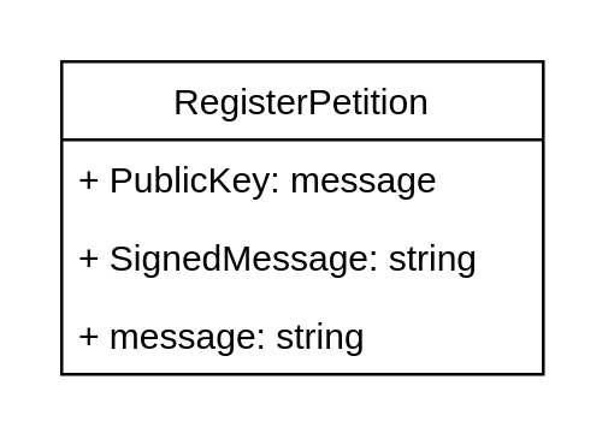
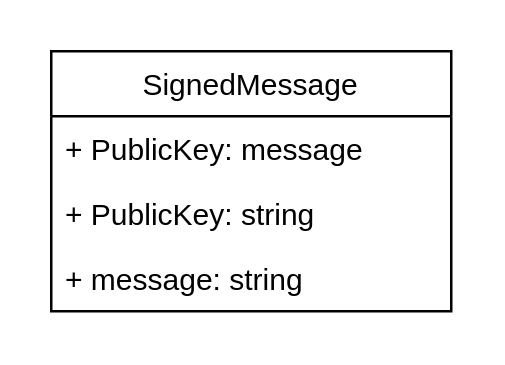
- <mxCell id="2" value="RegisterPetition" style="swimlane;fontStyle=0;childLayout=stackLayout;horizontal=1;startSize=26;fillColor=none;horizontalStack=0;resizeParent=1;resizeParentMax=0;resizeLast=0;collapsible=1;marginBottom=0;" parent="1" vertex="1"><mxGeometry x="20" y="20" width="160" height="104" as="geometry" /></mxCell>
+ <mxCell id="2" value="SignedMessage" style="swimlane;fontStyle=0;childLayout=stackLayout;horizontal=1;startSize=26;fillColor=none;horizontalStack=0;resizeParent=1;resizeParentMax=0;resizeLast=0;collapsible=1;marginBottom=0;" parent="1" vertex="1"><mxGeometry x="20" y="20" width="160" height="104" as="geometry" /></mxCell>
- <mxCell id="4" value="+ SignedMessage: string" style="text;strokeColor=none;fillColor=none;align=left;verticalAlign=top;spacingLeft=4;spacingRight=4;overflow=hidden;rotatable=0;points=[[0,0.5],[1,0.5]];portConstraint=eastwest;" parent="2" vertex="1"><mxGeometry y="52" width="160" height="26" as="geometry" /></mxCell>
+ <mxCell id="4" value="+ PublicKey: string" style="text;strokeColor=none;fillColor=none;align=left;verticalAlign=top;spacingLeft=4;spacingRight=4;overflow=hidden;rotatable=0;points=[[0,0.5],[1,0.5]];portConstraint=eastwest;" parent="2" vertex="1"><mxGeometry y="52" width="160" height="26" as="geometry" /></mxCell>
